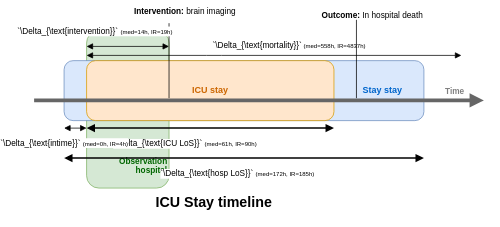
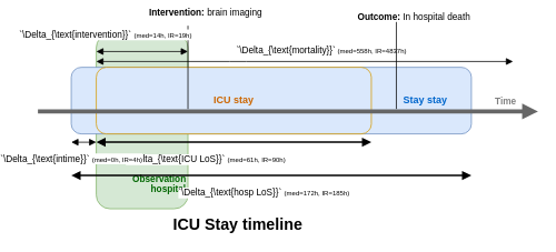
- <mxCell id="6" value="ICU stay" style="rounded=1;whiteSpace=wrap;html=1;fillColor=#ffe6cc;strokeColor=#d79b00;fontColor=#CC6600;fontStyle=1" parent="1" vertex="1"><mxGeometry x="90" y="80" width="330" height="80" as="geometry" /></mxCell>
+ <mxCell id="6" value="ICU stay" style="rounded=1;whiteSpace=wrap;html=1;fillColor=#dae8fc;strokeColor=#d79b00;fontColor=#CC6600;fontStyle=1;" parent="1" vertex="1"><mxGeometry x="90" y="80" width="330" height="80" as="geometry" /></mxCell>
